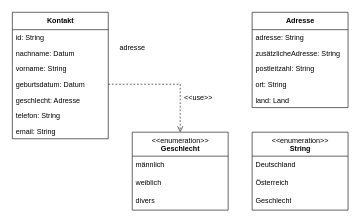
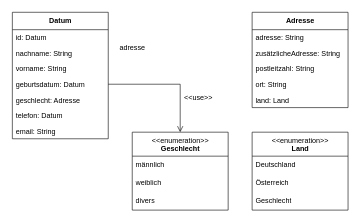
- <mxCell id="2" value="Kontakt" style="swimlane;fontStyle=1;align=center;verticalAlign=middle;childLayout=stackLayout;horizontal=1;startSize=29;horizontalStack=0;resizeParent=1;resizeParentMax=0;resizeLast=0;collapsible=0;marginBottom=0;html=1;" parent="1" vertex="1"><mxGeometry x="20" y="20" width="160" height="211" as="geometry" /></mxCell>
+ <mxCell id="2" value="Datum" style="swimlane;fontStyle=1;align=center;verticalAlign=middle;childLayout=stackLayout;horizontal=1;startSize=29;horizontalStack=0;resizeParent=1;resizeParentMax=0;resizeLast=0;collapsible=0;marginBottom=0;html=1;" parent="1" vertex="1"><mxGeometry x="20" y="20" width="160" height="211" as="geometry" /></mxCell>
- <mxCell id="3" value="id: String" style="text;align=left;verticalAlign=top;spacingLeft=4;spacingRight=4;overflow=hidden;rotatable=0;points=[[0,0.5],[1,0.5]];portConstraint=eastwest;" parent="2" vertex="1"><mxGeometry y="29" width="160" height="26" as="geometry" /></mxCell>
+ <mxCell id="3" value="id: Datum" style="text;align=left;verticalAlign=top;spacingLeft=4;spacingRight=4;overflow=hidden;rotatable=0;points=[[0,0.5],[1,0.5]];portConstraint=eastwest;" parent="2" vertex="1"><mxGeometry y="29" width="160" height="26" as="geometry" /></mxCell>
- <mxCell id="4" value="nachname: Datum" style="text;align=left;verticalAlign=top;spacingLeft=4;spacingRight=4;overflow=hidden;rotatable=0;points=[[0,0.5],[1,0.5]];portConstraint=eastwest;rounded=0;shadow=0;html=0;" parent="2" vertex="1"><mxGeometry y="55" width="160" height="26" as="geometry" /></mxCell>
+ <mxCell id="4" value="nachname: String" style="text;align=left;verticalAlign=top;spacingLeft=4;spacingRight=4;overflow=hidden;rotatable=0;points=[[0,0.5],[1,0.5]];portConstraint=eastwest;rounded=0;shadow=0;html=0;" parent="2" vertex="1"><mxGeometry y="55" width="160" height="26" as="geometry" /></mxCell>
- <mxCell id="24" value="&lt;font style=&quot;font-size: 12px&quot;&gt;&amp;lt;&amp;lt;use&amp;gt;&amp;gt;&lt;/font&gt;" style="endArrow=open;startArrow=none;endFill=0;startFill=0;endSize=8;html=1;verticalAlign=bottom;dashed=1;labelBackgroundColor=none;rounded=0;exitX=1;exitY=0.5;exitDx=0;exitDy=0;entryX=0.5;entryY=0;entryDx=0;entryDy=0;" parent="1" source="6" target="20" edge="1"><mxGeometry x="0.512" y="30" width="160" relative="1" as="geometry"><mxPoint x="430.96" y="193.992" as="sourcePoint" /><mxPoint x="430" y="230" as="targetPoint" /><Array as="points"><mxPoint x="300" y="140" /></Array><mxPoint as="offset" /></mxGeometry></mxCell>
+ <mxCell id="24" value="&lt;font style=&quot;font-size: 12px&quot;&gt;&amp;lt;&amp;lt;use&amp;gt;&amp;gt;&lt;/font&gt;" style="endArrow=open;startArrow=none;endFill=0;startFill=0;endSize=8;html=1;verticalAlign=bottom;dashed=0;labelBackgroundColor=none;rounded=0;exitX=1;exitY=0.5;exitDx=0;exitDy=0;entryX=0.5;entryY=0;entryDx=0;entryDy=0;" parent="1" source="6" target="20" edge="1"><mxGeometry x="0.512" y="30" width="160" relative="1" as="geometry"><mxPoint x="430.96" y="193.992" as="sourcePoint" /><mxPoint x="430" y="230" as="targetPoint" /><Array as="points"><mxPoint x="300" y="140" /></Array><mxPoint as="offset" /></mxGeometry></mxCell>
- <mxCell id="8" value="telefon: String" style="text;align=left;verticalAlign=top;spacingLeft=4;spacingRight=4;overflow=hidden;rotatable=0;points=[[0,0.5],[1,0.5]];portConstraint=eastwest;rounded=0;shadow=0;html=0;" parent="2" vertex="1"><mxGeometry y="159" width="160" height="26" as="geometry" /></mxCell>
+ <mxCell id="8" value="telefon: Datum" style="text;align=left;verticalAlign=top;spacingLeft=4;spacingRight=4;overflow=hidden;rotatable=0;points=[[0,0.5],[1,0.5]];portConstraint=eastwest;rounded=0;shadow=0;html=0;" parent="2" vertex="1"><mxGeometry y="159" width="160" height="26" as="geometry" /></mxCell>
- <mxCell id="16" value="&amp;lt;&amp;lt;enumeration&amp;gt;&amp;gt;&lt;br&gt;&lt;b&gt;String&lt;/b&gt;" style="swimlane;fontStyle=0;align=center;verticalAlign=top;childLayout=stackLayout;horizontal=1;startSize=40;horizontalStack=0;resizeParent=1;resizeParentMax=0;resizeLast=0;collapsible=0;marginBottom=0;html=1;" parent="1" vertex="1"><mxGeometry x="420" y="220" width="160" height="130" as="geometry" /></mxCell>
+ <mxCell id="16" value="&amp;lt;&amp;lt;enumeration&amp;gt;&amp;gt;&lt;br&gt;&lt;b&gt;Land&lt;/b&gt;" style="swimlane;fontStyle=0;align=center;verticalAlign=top;childLayout=stackLayout;horizontal=1;startSize=40;horizontalStack=0;resizeParent=1;resizeParentMax=0;resizeLast=0;collapsible=0;marginBottom=0;html=1;" parent="1" vertex="1"><mxGeometry x="420" y="220" width="160" height="130" as="geometry" /></mxCell>
